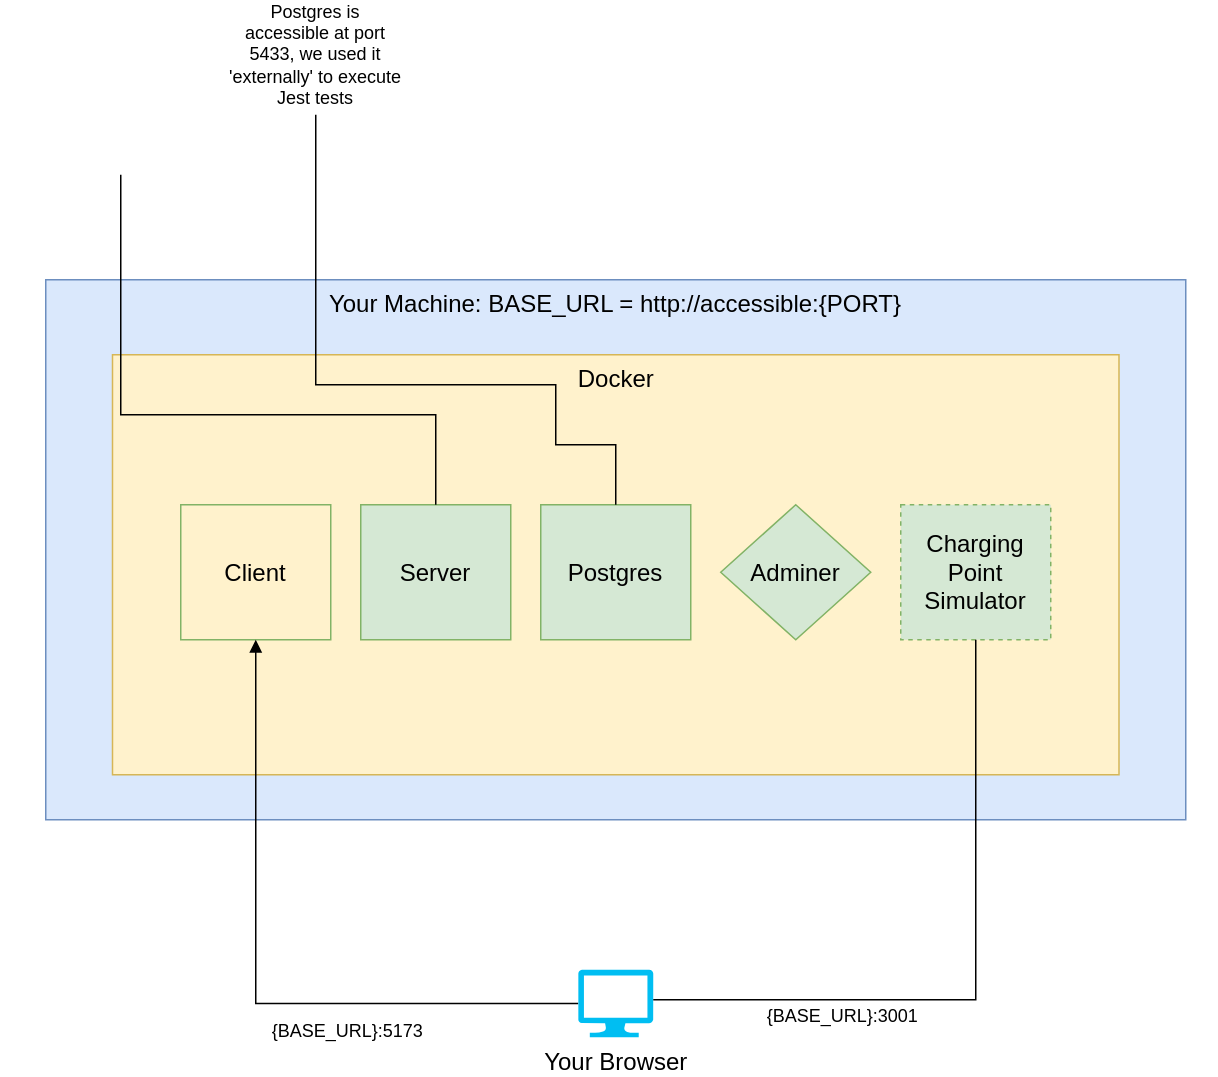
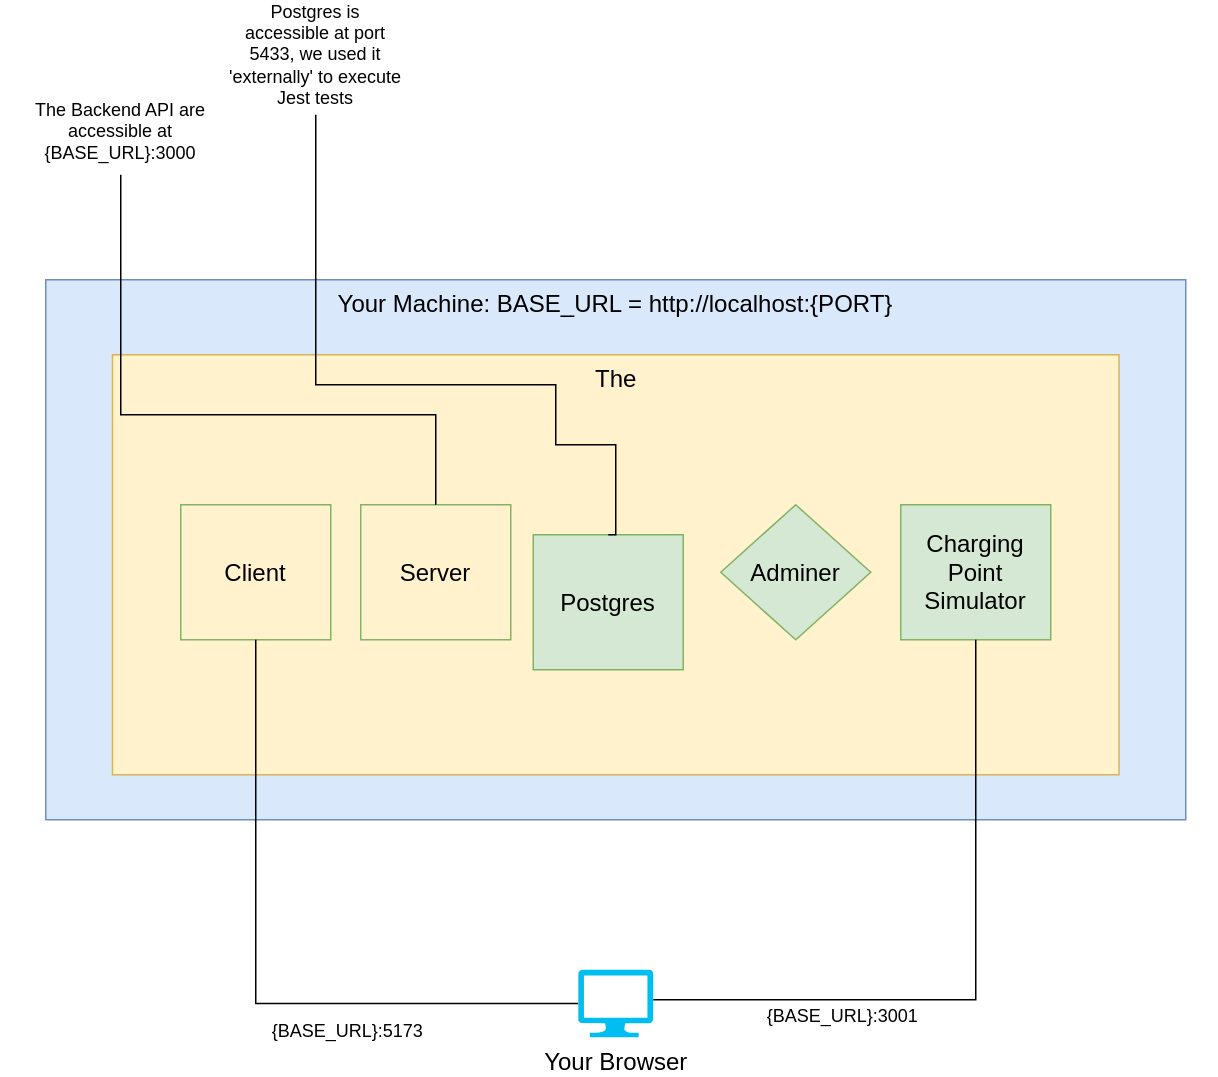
+ <mxCell id="16" value="The Backend API are accessible at {BASE_URL}:3000" style="text;html=1;strokeColor=none;fillColor=none;align=center;verticalAlign=middle;whiteSpace=wrap;rounded=0;fontSize=12;" vertex="1" parent="1"><mxGeometry x="20" y="71" width="120" height="30" as="geometry" /></mxCell>
- <mxCell id="2" value="Your Machine: BASE_URL = http://accessible:{PORT}" style="rounded=0;whiteSpace=wrap;html=1;verticalAlign=top;fontSize=16;fillColor=#dae8fc;strokeColor=#6c8ebf;" vertex="1" parent="1"><mxGeometry x="30" y="185" width="760" height="360" as="geometry" /></mxCell>
+ <mxCell id="2" value="Your Machine: BASE_URL = http://localhost:{PORT}" style="rounded=0;whiteSpace=wrap;html=1;verticalAlign=top;fontSize=16;fillColor=#dae8fc;strokeColor=#6c8ebf;" vertex="1" parent="1"><mxGeometry x="30" y="185" width="760" height="360" as="geometry" /></mxCell>
- <mxCell id="3" value="Docker" style="rounded=0;whiteSpace=wrap;html=1;verticalAlign=top;align=center;fontSize=16;fillColor=#fff2cc;strokeColor=#d6b656;" vertex="1" parent="1"><mxGeometry x="74.5" y="235" width="671" height="280" as="geometry" /></mxCell>
+ <mxCell id="3" value="The" style="rounded=0;whiteSpace=wrap;html=1;verticalAlign=top;align=center;fontSize=16;fillColor=#fff2cc;strokeColor=#d6b656;" vertex="1" parent="1"><mxGeometry x="74.5" y="235" width="671" height="280" as="geometry" /></mxCell>
- <mxCell id="5" value="Server" style="rounded=0;whiteSpace=wrap;html=1;verticalAlign=middle;fontSize=16;fillColor=#d5e8d4;strokeColor=#82b366;" vertex="1" parent="1"><mxGeometry x="240" y="335" width="100" height="90" as="geometry" /></mxCell>
+ <mxCell id="5" value="Server" style="rounded=0;whiteSpace=wrap;html=1;verticalAlign=middle;fontSize=16;fillColor=#fff2cc;strokeColor=#82b366;" vertex="1" parent="1"><mxGeometry x="240" y="335" width="100" height="90" as="geometry" /></mxCell>
- <mxCell id="6" value="Postgres" style="rounded=0;whiteSpace=wrap;html=1;verticalAlign=middle;fontSize=16;fillColor=#d5e8d4;strokeColor=#82b366;" vertex="1" parent="1"><mxGeometry x="360" y="335" width="100" height="90" as="geometry" /></mxCell>
+ <mxCell id="6" value="Postgres" style="rounded=0;whiteSpace=wrap;html=1;verticalAlign=middle;fontSize=16;fillColor=#d5e8d4;strokeColor=#82b366;" vertex="1" parent="1"><mxGeometry x="355" y="355" width="100" height="90" as="geometry" /></mxCell>
- <mxCell id="8" value="Charging Point Simulator" style="rounded=0;whiteSpace=wrap;html=1;verticalAlign=middle;fontSize=16;fillColor=#d5e8d4;strokeColor=#82b366;dashed=1;" vertex="1" parent="1"><mxGeometry x="600" y="335" width="100" height="90" as="geometry" /></mxCell>
+ <mxCell id="8" value="Charging Point Simulator" style="rounded=0;whiteSpace=wrap;html=1;verticalAlign=middle;fontSize=16;fillColor=#d5e8d4;strokeColor=#82b366;" vertex="1" parent="1"><mxGeometry x="600" y="335" width="100" height="90" as="geometry" /></mxCell>
- <mxCell id="9" value="" style="endArrow=block;html=1;rounded=0;fontSize=16;entryX=0.5;entryY=1;entryDx=0;entryDy=0;edgeStyle=orthogonalEdgeStyle;exitX=0;exitY=0.5;exitDx=0;exitDy=0;exitPerimeter=0;" edge="1" parent="1" source="11" target="4"><mxGeometry width="50" height="50" relative="1" as="geometry"><mxPoint x="170" y="615" as="sourcePoint" /><mxPoint x="370" y="465" as="targetPoint" /></mxGeometry></mxCell>
+ <mxCell id="9" value="" style="endArrow=none;html=1;rounded=0;fontSize=16;entryX=0.5;entryY=1;entryDx=0;entryDy=0;edgeStyle=orthogonalEdgeStyle;exitX=0;exitY=0.5;exitDx=0;exitDy=0;exitPerimeter=0;" edge="1" parent="1" source="11" target="4"><mxGeometry width="50" height="50" relative="1" as="geometry"><mxPoint x="170" y="615" as="sourcePoint" /><mxPoint x="370" y="465" as="targetPoint" /></mxGeometry></mxCell>
